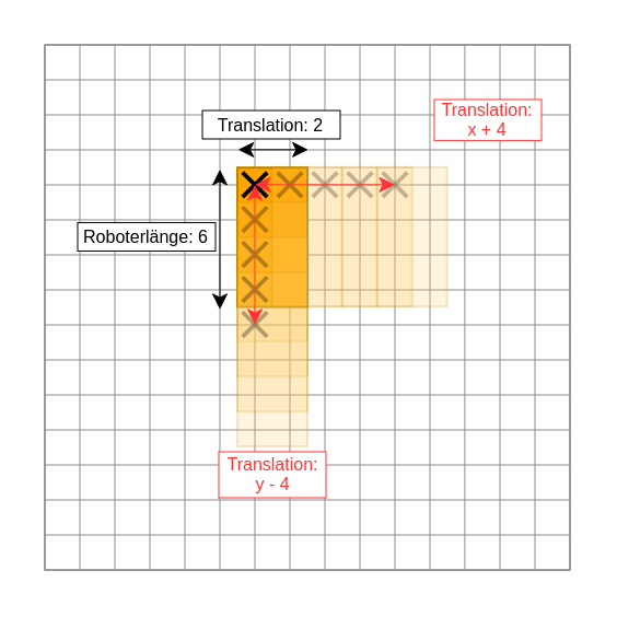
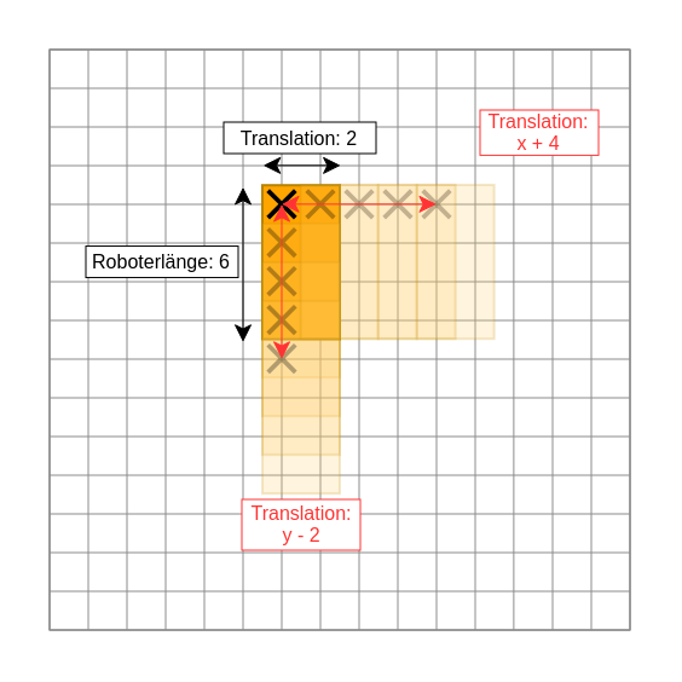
- <mxCell id="62" value="&lt;p style=&quot;line-height: 60%;&quot;&gt;&lt;font style=&quot;font-size: 8px;&quot;&gt;Translation:&lt;br&gt;&lt;/font&gt;&lt;span style=&quot;font-size: 8px; background-color: initial;&quot;&gt;y - 4&lt;/span&gt;&lt;/p&gt;" style="text;html=1;align=center;verticalAlign=middle;whiteSpace=wrap;rounded=0;strokeWidth=0.5;fillColor=default;strokeColor=#FF3333;fontColor=#FF3333;spacingTop=-1;" vertex="1" parent="19"><mxGeometry x="79.5" y="186" width="49" height="21" as="geometry" /></mxCell>
+ <mxCell id="62" value="&lt;p style=&quot;line-height: 60%;&quot;&gt;&lt;font style=&quot;font-size: 8px;&quot;&gt;Translation:&lt;br&gt;&lt;/font&gt;&lt;span style=&quot;font-size: 8px; background-color: initial;&quot;&gt;y - 2&lt;/span&gt;&lt;/p&gt;" style="text;html=1;align=center;verticalAlign=middle;whiteSpace=wrap;rounded=0;strokeWidth=0.5;fillColor=default;strokeColor=#FF3333;fontColor=#FF3333;spacingTop=-1;" vertex="1" parent="19"><mxGeometry x="79.5" y="186" width="49" height="21" as="geometry" /></mxCell>
